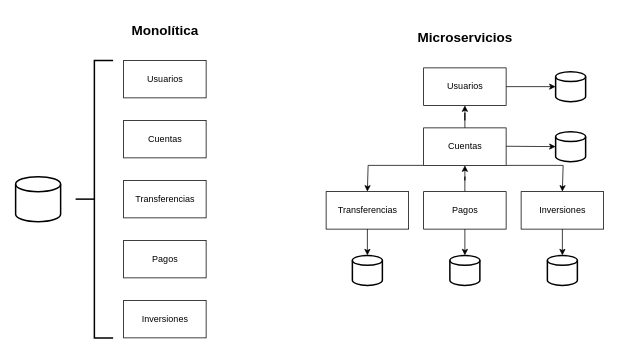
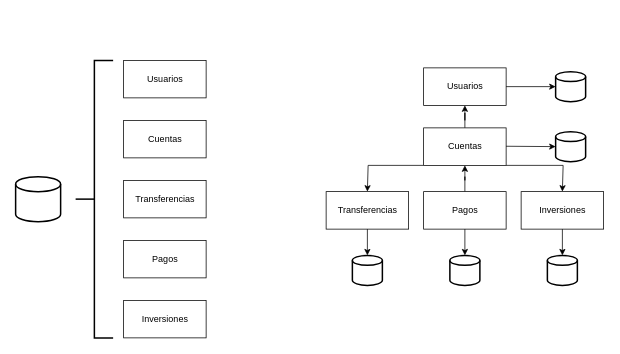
- <mxCell id="9" value="Monolítica" style="text;html=1;align=center;verticalAlign=middle;resizable=0;points=[];autosize=1;strokeColor=none;fillColor=none;fontStyle=1;fontSize=18;" vertex="1" parent="1"><mxGeometry x="164" y="20" width="110" height="40" as="geometry" /></mxCell>
- <mxCell id="20" value="&lt;div&gt;Microservicios&lt;/div&gt;" style="text;html=1;align=center;verticalAlign=middle;resizable=0;points=[];autosize=1;strokeColor=none;fillColor=none;fontStyle=1;fontSize=18;" vertex="1" parent="1"><mxGeometry x="544" y="30" width="150" height="40" as="geometry" /></mxCell>
